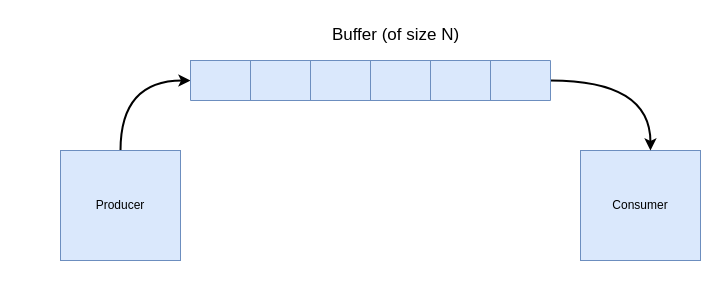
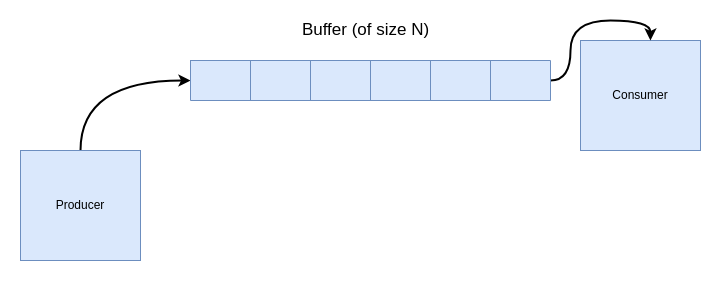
- <mxCell id="14" value="&lt;font style=&quot;font-size: 17px&quot;&gt;Buffer (of size N)&lt;/font&gt;" style="text;html=1;align=center;verticalAlign=middle;resizable=0;points=[];autosize=1;" vertex="1" parent="1"><mxGeometry x="325" y="25" width="140" height="20" as="geometry" /></mxCell>
+ <mxCell id="14" value="&lt;font style=&quot;font-size: 17px&quot;&gt;Buffer (of size N)&lt;/font&gt;" style="text;html=1;align=center;verticalAlign=middle;resizable=0;points=[];autosize=1;" vertex="1" parent="1"><mxGeometry x="295" y="20" width="140" height="20" as="geometry" /></mxCell>
- <mxCell id="3" value="Producer" style="rounded=0;whiteSpace=wrap;html=1;fillColor=#dae8fc;strokeColor=#6c8ebf;" vertex="1" parent="1"><mxGeometry x="60" y="150" width="120" height="110" as="geometry" /></mxCell>
+ <mxCell id="3" value="Producer" style="rounded=0;whiteSpace=wrap;html=1;fillColor=#dae8fc;strokeColor=#6c8ebf;" vertex="1" parent="1"><mxGeometry x="20" y="150" width="120" height="110" as="geometry" /></mxCell>
- <mxCell id="4" value="Consumer" style="rounded=0;whiteSpace=wrap;html=1;fillColor=#dae8fc;strokeColor=#6c8ebf;" vertex="1" parent="1"><mxGeometry x="580" y="150" width="120" height="110" as="geometry" /></mxCell>
+ <mxCell id="4" value="Consumer" style="rounded=0;whiteSpace=wrap;html=1;fillColor=#dae8fc;strokeColor=#6c8ebf;" vertex="1" parent="1"><mxGeometry x="580" y="40" width="120" height="110" as="geometry" /></mxCell>
